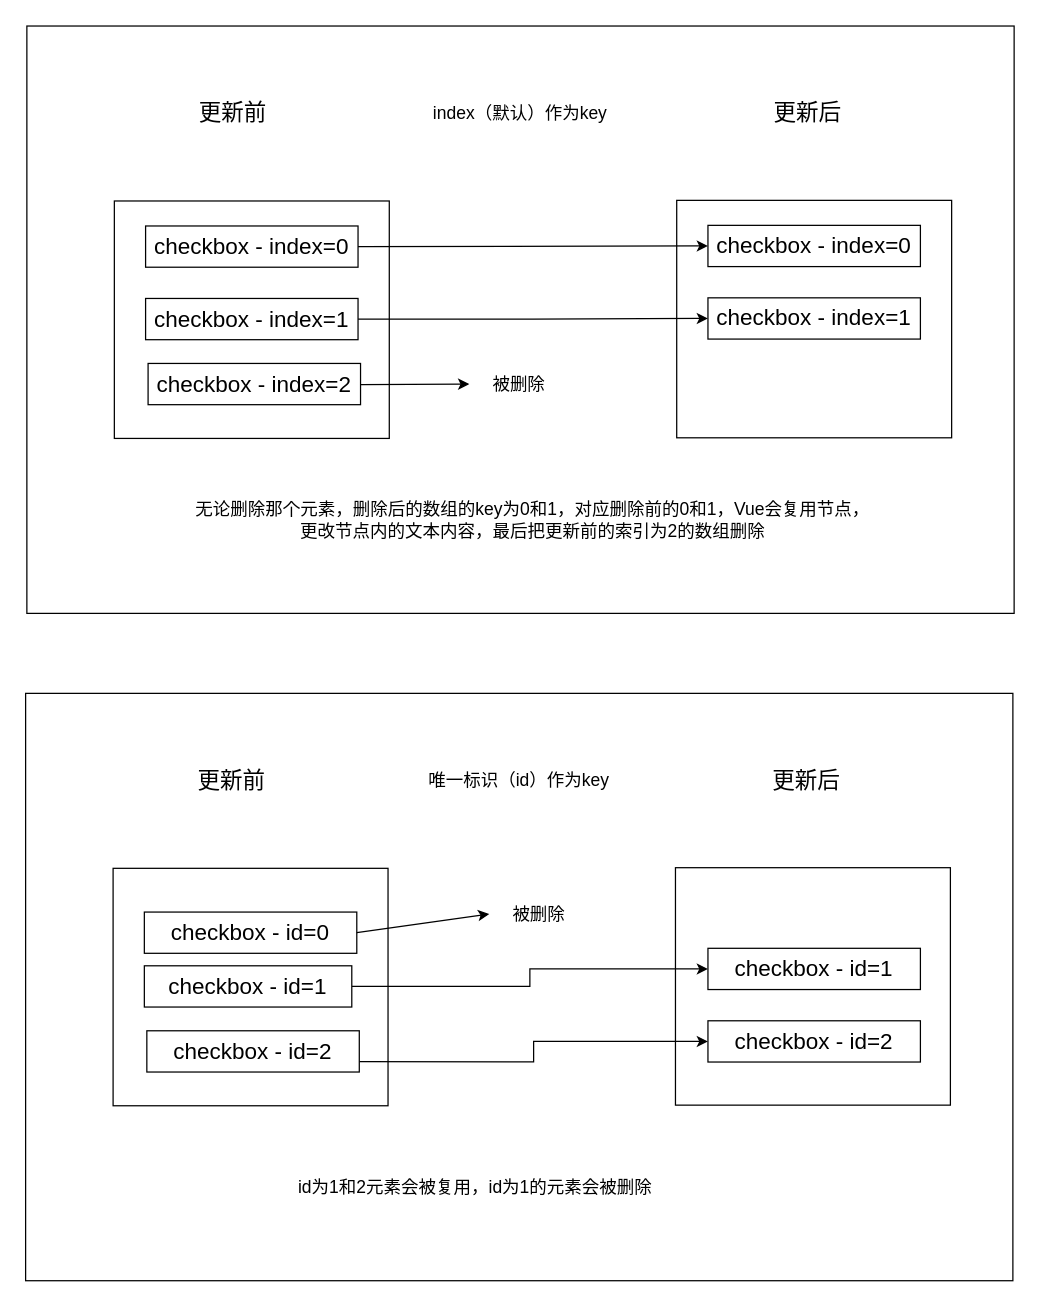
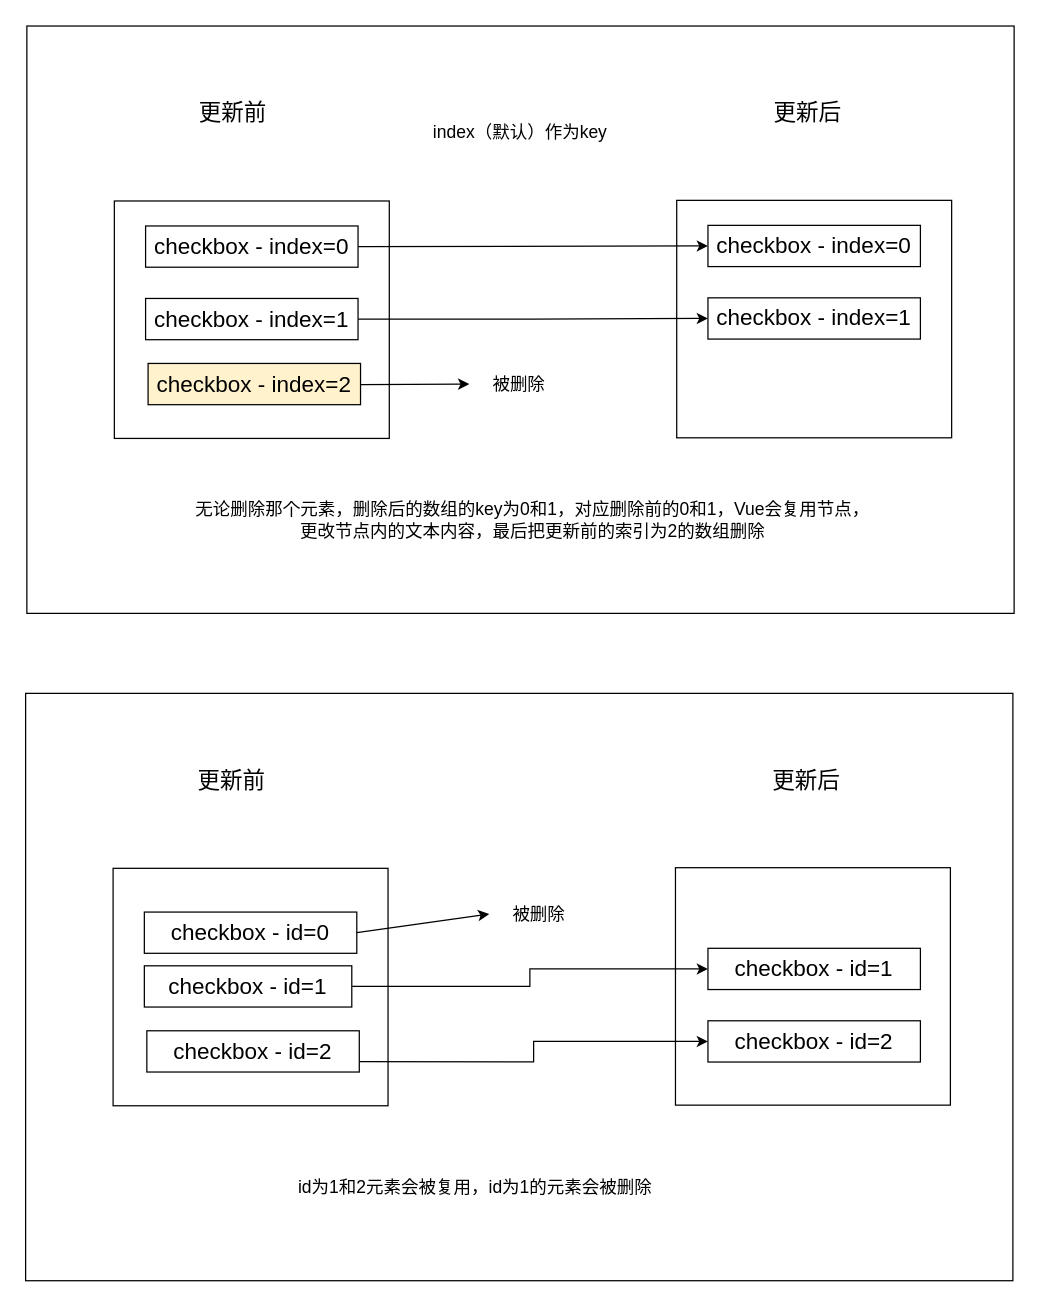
- <mxCell id="8" value="&lt;font style=&quot;font-size: 14px&quot;&gt;index（默认）作为key&lt;/font&gt;" style="text;html=1;strokeColor=none;fillColor=none;align=center;verticalAlign=middle;whiteSpace=wrap;rounded=0;" vertex="1" parent="1"><mxGeometry x="341" y="80" width="150" height="20" as="geometry" /></mxCell>
+ <mxCell id="8" value="&lt;font style=&quot;font-size: 14px&quot;&gt;index（默认）作为key&lt;/font&gt;" style="text;html=1;strokeColor=none;fillColor=none;align=center;verticalAlign=middle;whiteSpace=wrap;rounded=0;" vertex="1" parent="1"><mxGeometry x="341" y="95" width="150" height="20" as="geometry" /></mxCell>
- <mxCell id="11" value="&lt;font style=&quot;font-size: 18px&quot;&gt;checkbox - index=2&lt;br&gt;&lt;/font&gt;" style="rounded=0;whiteSpace=wrap;html=1;" vertex="1" parent="1"><mxGeometry x="118" y="290" width="170" height="33" as="geometry" /></mxCell>
+ <mxCell id="11" value="&lt;font style=&quot;font-size: 18px&quot;&gt;checkbox - index=2&lt;br&gt;&lt;/font&gt;" style="rounded=0;whiteSpace=wrap;html=1;fillColor=#fff2cc;" vertex="1" parent="1"><mxGeometry x="118" y="290" width="170" height="33" as="geometry" /></mxCell>
- <mxCell id="24" value="&lt;font style=&quot;font-size: 14px&quot;&gt;唯一标识（id）作为key&lt;/font&gt;" style="text;html=1;strokeColor=none;fillColor=none;align=center;verticalAlign=middle;whiteSpace=wrap;rounded=0;" vertex="1" parent="1"><mxGeometry x="340" y="614" width="150" height="20" as="geometry" /></mxCell>
